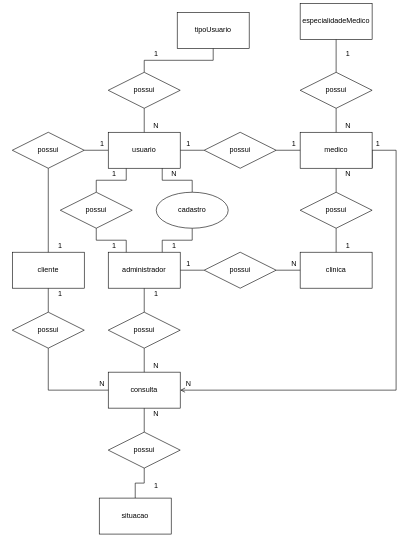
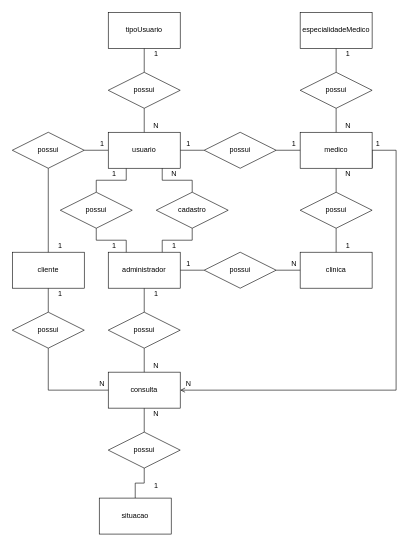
- <mxCell id="7" value="especialidadeMedico" style="rounded=0;whiteSpace=wrap;html=1;" vertex="1" parent="1"><mxGeometry x="500" y="5" width="120" height="60" as="geometry" /></mxCell>
+ <mxCell id="7" value="especialidadeMedico" style="rounded=0;whiteSpace=wrap;html=1;" vertex="1" parent="1"><mxGeometry x="500" y="20" width="120" height="60" as="geometry" /></mxCell>
- <mxCell id="27" value="tipoUsuario" style="rounded=0;whiteSpace=wrap;html=1;" vertex="1" parent="1"><mxGeometry x="295" y="20" width="120" height="60" as="geometry" /></mxCell>
+ <mxCell id="27" value="tipoUsuario" style="rounded=0;whiteSpace=wrap;html=1;" vertex="1" parent="1"><mxGeometry x="180" y="20" width="120" height="60" as="geometry" /></mxCell>
- <mxCell id="38" value="cadastro" style="ellipse;whiteSpace=wrap;html=1;" vertex="1" parent="1"><mxGeometry x="260" y="320" width="120" height="60" as="geometry" /></mxCell>
+ <mxCell id="38" value="cadastro" style="rhombus;whiteSpace=wrap;html=1;" vertex="1" parent="1"><mxGeometry x="260" y="320" width="120" height="60" as="geometry" /></mxCell>
